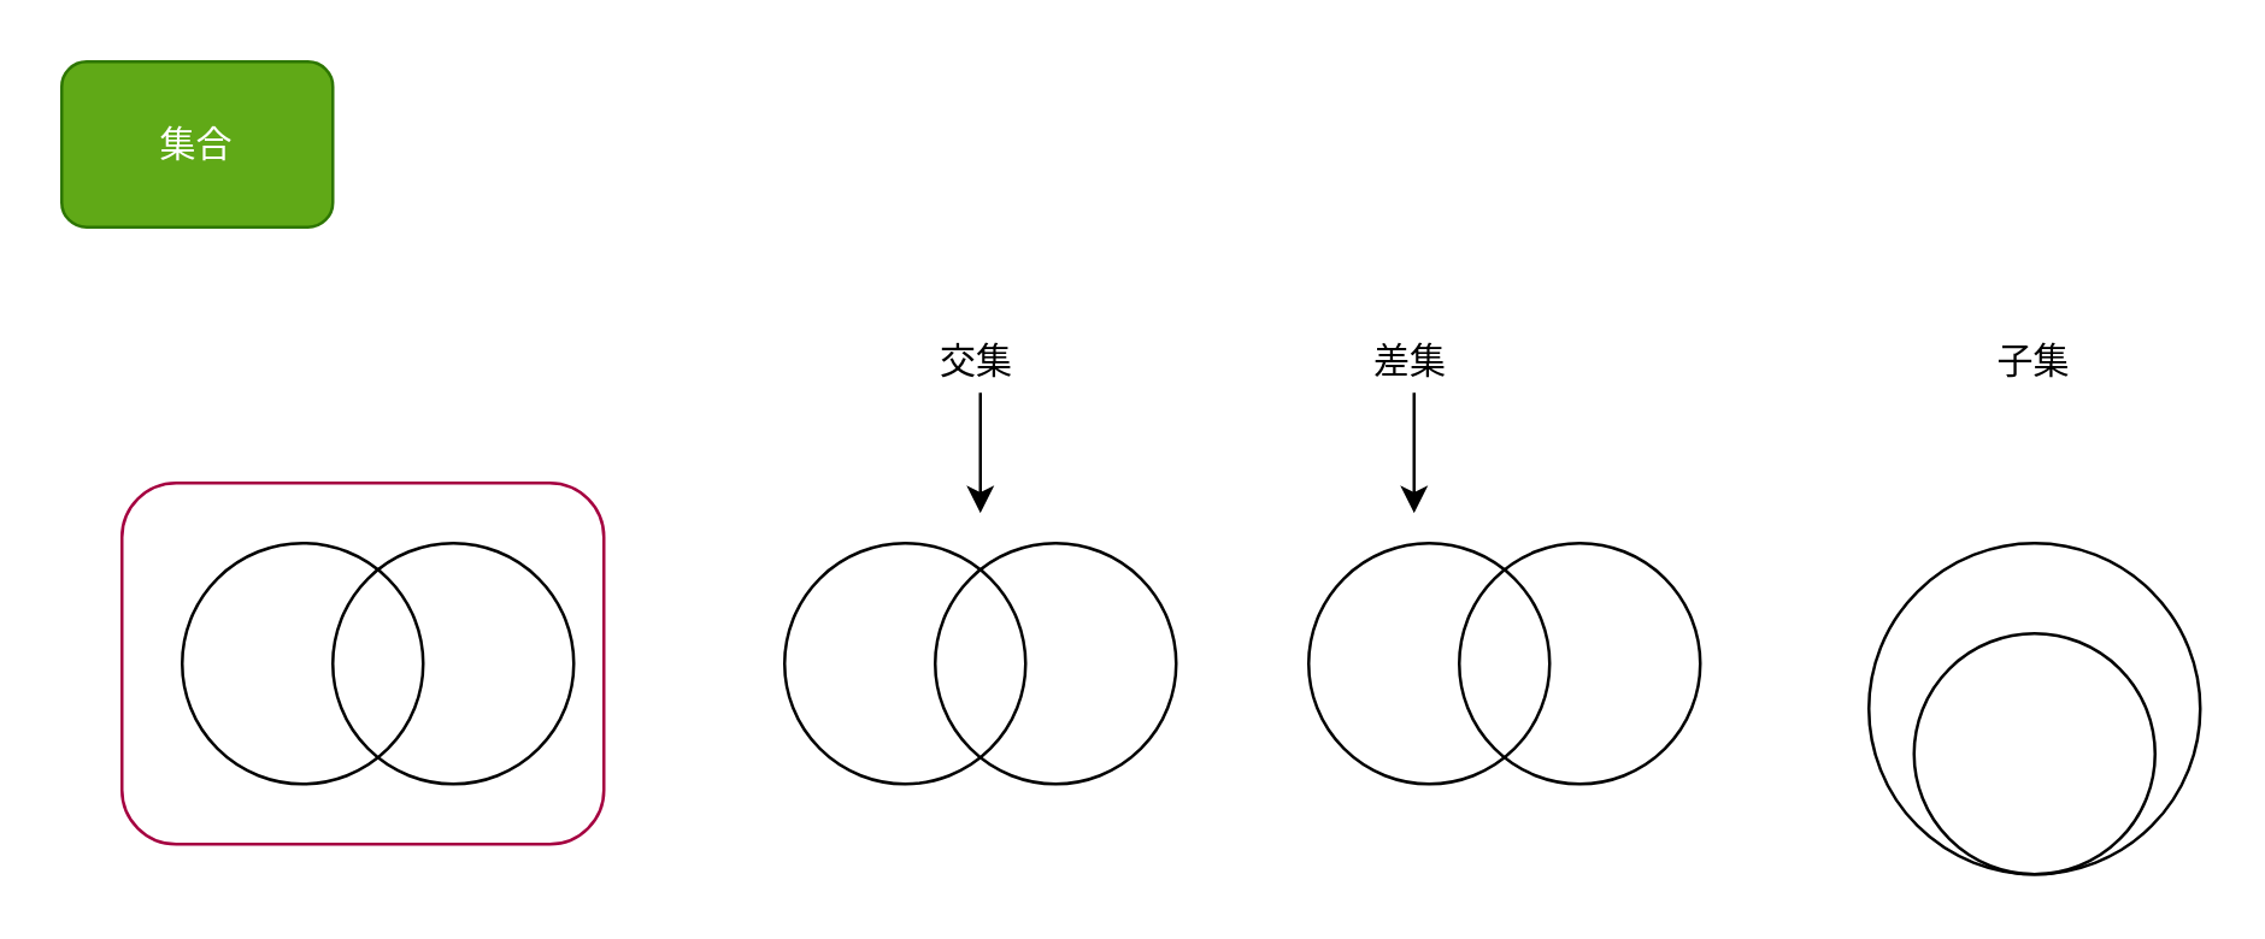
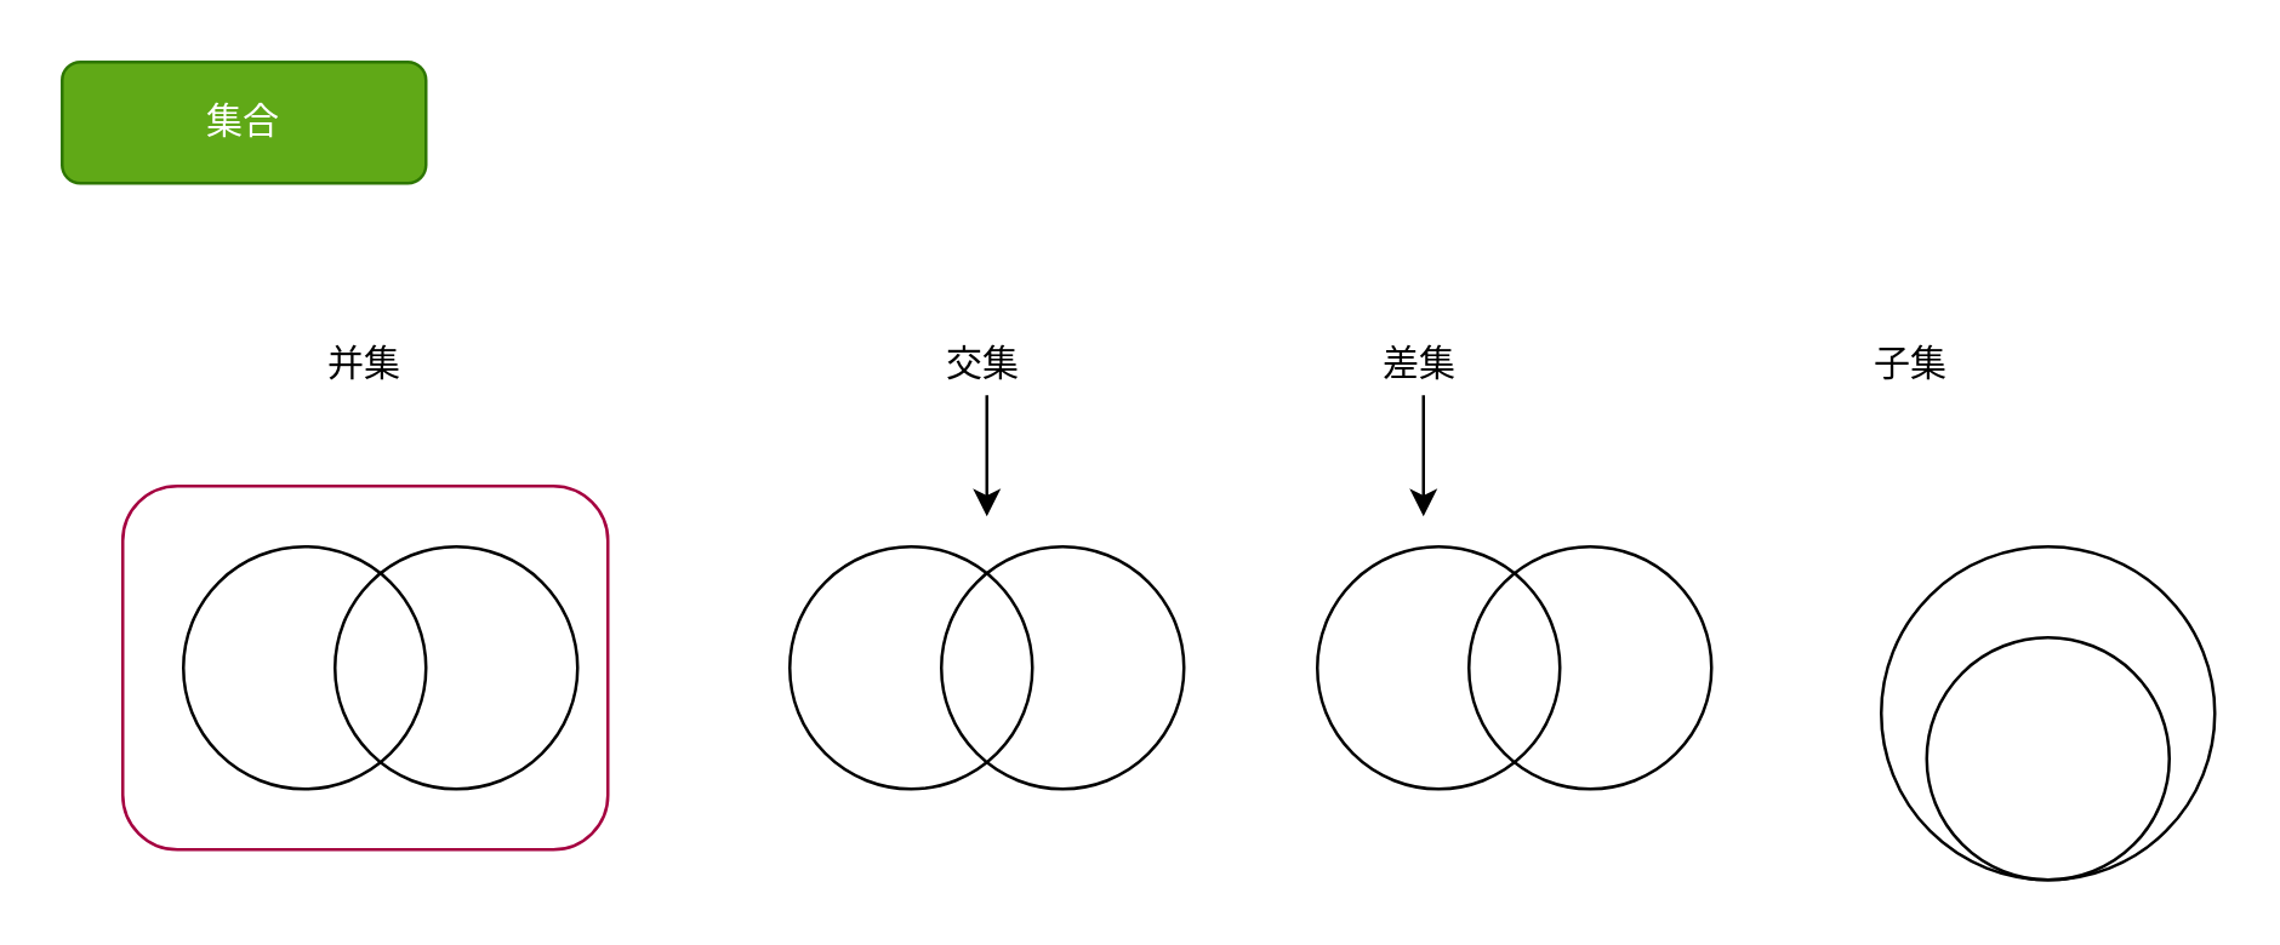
- <mxCell id="4" value="集合" style="rounded=1;whiteSpace=wrap;html=1;fillColor=#60a917;strokeColor=#2D7600;fontColor=#ffffff;" vertex="1" parent="1"><mxGeometry x="20" y="20" width="90" height="55" as="geometry" /></mxCell>
+ <mxCell id="4" value="集合" style="rounded=1;whiteSpace=wrap;html=1;fillColor=#60a917;strokeColor=#2D7600;fontColor=#ffffff;" vertex="1" parent="1"><mxGeometry width="120" height="40" as="geometry" x="20" y="20" /></mxCell>
+ <mxCell id="5" value="并集" style="text;html=1;strokeColor=none;fillColor=none;align=center;verticalAlign=middle;whiteSpace=wrap;rounded=0;" vertex="1" parent="1"><mxGeometry x="100" y="110" width="40" height="20" as="geometry" /></mxCell>
- <mxCell id="16" value="子集" style="text;html=1;strokeColor=none;fillColor=none;align=center;verticalAlign=middle;whiteSpace=wrap;rounded=0;" vertex="1" parent="1"><mxGeometry x="655" y="110" width="40" height="20" as="geometry" /></mxCell>
+ <mxCell id="16" value="子集" style="text;html=1;strokeColor=none;fillColor=none;align=center;verticalAlign=middle;whiteSpace=wrap;rounded=0;" vertex="1" parent="1"><mxGeometry x="610" y="110" width="40" height="20" as="geometry" /></mxCell>
